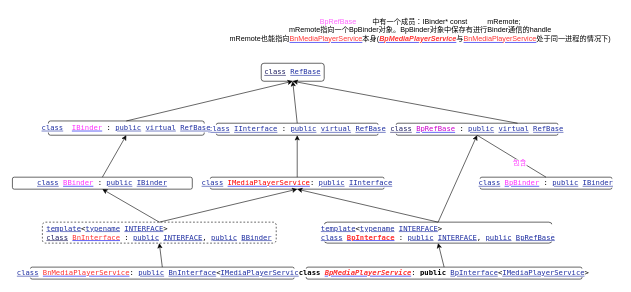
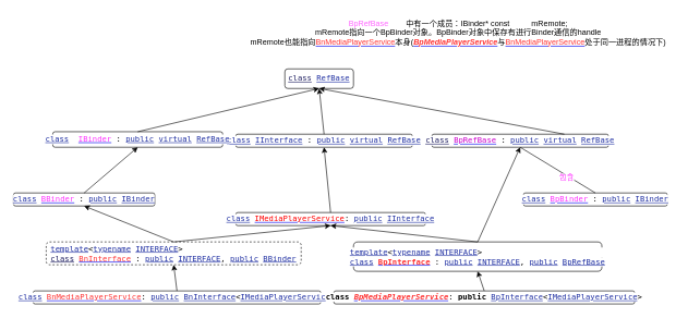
- <mxCell id="6" value="&lt;pre style=&quot;border: 0px; margin-top: 0px; margin-bottom: 0px; background-color: rgb(255, 255, 255);&quot;&gt;&lt;a href=&quot;http://10.234.22.197:6015/source/s?defs=class&amp;amp;project=mtk8195_android_R&quot; class=&quot;intelliWindow-symbol&quot; style=&quot;color: rgb(32, 48, 162);&quot;&gt;class&lt;/a&gt; &lt;a href=&quot;http://10.234.22.197:6015/source/s?defs=BBinder&amp;amp;project=mtk8195_android_R&quot; class=&quot;intelliWindow-symbol&quot; style=&quot;&quot;&gt;&lt;font color=&quot;#ff33ff&quot;&gt;BBinder&lt;/font&gt;&lt;/a&gt; : &lt;a href=&quot;http://10.234.22.197:6015/source/s?defs=public&amp;amp;project=mtk8195_android_R&quot; class=&quot;intelliWindow-symbol&quot; style=&quot;color: rgb(32, 48, 162);&quot;&gt;public&lt;/a&gt; &lt;a href=&quot;http://10.234.22.197:6015/source/s?defs=IBinder&amp;amp;project=mtk8195_android_R&quot; class=&quot;intelliWindow-symbol&quot; style=&quot;color: rgb(32, 48, 162);&quot;&gt;IBinder&lt;/a&gt;&lt;/pre&gt;" style="rounded=1;whiteSpace=wrap;html=1;" parent="1" vertex="1"><mxGeometry x="20" y="295" width="300" height="20" as="geometry" /></mxCell>
+ <mxCell id="6" value="&lt;pre style=&quot;border: 0px; margin-top: 0px; margin-bottom: 0px; background-color: rgb(255, 255, 255);&quot;&gt;&lt;a href=&quot;http://10.234.22.197:6015/source/s?defs=class&amp;amp;project=mtk8195_android_R&quot; class=&quot;intelliWindow-symbol&quot; style=&quot;color: rgb(32, 48, 162);&quot;&gt;class&lt;/a&gt; &lt;a href=&quot;http://10.234.22.197:6015/source/s?defs=BBinder&amp;amp;project=mtk8195_android_R&quot; class=&quot;intelliWindow-symbol&quot; style=&quot;&quot;&gt;&lt;font color=&quot;#ff33ff&quot;&gt;BBinder&lt;/font&gt;&lt;/a&gt; : &lt;a href=&quot;http://10.234.22.197:6015/source/s?defs=public&amp;amp;project=mtk8195_android_R&quot; class=&quot;intelliWindow-symbol&quot; style=&quot;color: rgb(32, 48, 162);&quot;&gt;public&lt;/a&gt; &lt;a href=&quot;http://10.234.22.197:6015/source/s?defs=IBinder&amp;amp;project=mtk8195_android_R&quot; class=&quot;intelliWindow-symbol&quot; style=&quot;color: rgb(32, 48, 162);&quot;&gt;IBinder&lt;/a&gt;&lt;/pre&gt;" style="rounded=1;whiteSpace=wrap;html=1;" parent="1" vertex="1"><mxGeometry x="20" y="295" width="216" height="20" as="geometry" /></mxCell>
- <mxCell id="3" value="&lt;pre style=&quot;border: 0px; margin-top: 0px; margin-bottom: 0px; background-color: rgb(255, 255, 255);&quot;&gt;&lt;a href=&quot;http://10.234.22.197:6015/source/s?defs=class&amp;amp;project=mtk8195_android_R&quot; class=&quot;intelliWindow-symbol&quot; style=&quot;color: rgb(32, 48, 162);&quot;&gt;class&lt;/a&gt; &lt;a href=&quot;http://10.234.22.197:6015/source/s?defs=IMediaPlayerService&amp;amp;project=mtk8195_android_R&quot; class=&quot;intelliWindow-symbol&quot; style=&quot;&quot;&gt;&lt;font color=&quot;#ff0000&quot;&gt;IMediaPlayerService&lt;/font&gt;&lt;/a&gt;: &lt;a href=&quot;http://10.234.22.197:6015/source/s?defs=public&amp;amp;project=mtk8195_android_R&quot; class=&quot;intelliWindow-symbol&quot; style=&quot;color: rgb(32, 48, 162);&quot;&gt;public&lt;/a&gt; &lt;a href=&quot;http://10.234.22.197:6015/source/s?defs=IInterface&amp;amp;project=mtk8195_android_R&quot; class=&quot;intelliWindow-symbol&quot; style=&quot;color: rgb(32, 48, 162);&quot;&gt;IInterface&lt;/a&gt;&lt;/pre&gt;" style="rounded=1;whiteSpace=wrap;html=1;" parent="1" vertex="1"><mxGeometry x="350" y="295" width="290" height="20" as="geometry" /></mxCell>
+ <mxCell id="3" value="&lt;pre style=&quot;border: 0px; margin-top: 0px; margin-bottom: 0px; background-color: rgb(255, 255, 255);&quot;&gt;&lt;a href=&quot;http://10.234.22.197:6015/source/s?defs=class&amp;amp;project=mtk8195_android_R&quot; class=&quot;intelliWindow-symbol&quot; style=&quot;color: rgb(32, 48, 162);&quot;&gt;class&lt;/a&gt; &lt;a href=&quot;http://10.234.22.197:6015/source/s?defs=IMediaPlayerService&amp;amp;project=mtk8195_android_R&quot; class=&quot;intelliWindow-symbol&quot; style=&quot;&quot;&gt;&lt;font color=&quot;#ff0000&quot;&gt;IMediaPlayerService&lt;/font&gt;&lt;/a&gt;: &lt;a href=&quot;http://10.234.22.197:6015/source/s?defs=public&amp;amp;project=mtk8195_android_R&quot; class=&quot;intelliWindow-symbol&quot; style=&quot;color: rgb(32, 48, 162);&quot;&gt;public&lt;/a&gt; &lt;a href=&quot;http://10.234.22.197:6015/source/s?defs=IInterface&amp;amp;project=mtk8195_android_R&quot; class=&quot;intelliWindow-symbol&quot; style=&quot;color: rgb(32, 48, 162);&quot;&gt;IInterface&lt;/a&gt;&lt;/pre&gt;" style="rounded=1;whiteSpace=wrap;html=1;" parent="1" vertex="1"><mxGeometry x="360" y="325" width="290" height="20" as="geometry" /></mxCell>
- <mxCell id="8" value="&lt;pre style=&quot;text-align: left ; border: 0px ; margin-top: 0px ; margin-bottom: 0px ; color: rgb(0 , 0 , 0) ; background-color: rgb(255 , 255 , 255)&quot;&gt;&lt;a href=&quot;http://10.234.22.197:6015/source/s?defs=template&amp;amp;project=mtk8195_android_R&quot; class=&quot;intelliWindow-symbol&quot; style=&quot;color: rgb(32 , 48 , 162)&quot;&gt;template&lt;/a&gt;&amp;lt;&lt;a href=&quot;http://10.234.22.197:6015/source/s?defs=typename&amp;amp;project=mtk8195_android_R&quot; class=&quot;intelliWindow-symbol&quot; style=&quot;color: rgb(32 , 48 , 162)&quot;&gt;typename&lt;/a&gt; &lt;a href=&quot;http://10.234.22.197:6015/source/s?defs=INTERFACE&amp;amp;project=mtk8195_android_R&quot; class=&quot;intelliWindow-symbol&quot; style=&quot;color: rgb(32 , 48 , 162)&quot;&gt;INTERFACE&lt;/a&gt;&amp;gt;&lt;/pre&gt;&lt;pre style=&quot;border: 0px; margin-top: 0px; margin-bottom: 0px; background-color: rgb(255, 255, 255);&quot;&gt;&lt;a href=&quot;http://10.234.22.197:6015/source/s?defs=class&amp;amp;project=mtk8195_android_R&quot; class=&quot;intelliWindow-symbol&quot; style=&quot;color: rgb(32, 48, 162);&quot;&gt;class&lt;/a&gt; &lt;a class=&quot;d intelliWindow-symbol&quot; href=&quot;http://10.234.22.197:6015/source/xref/mtk8195_android_R/frameworks/native/libs/binder/include/binder/IInterface.h#BpInterface&quot; style=&quot;font-weight: bold;&quot;&gt;&lt;font color=&quot;#ff3333&quot;&gt;BpInterface&lt;/font&gt;&lt;/a&gt; : &lt;a href=&quot;http://10.234.22.197:6015/source/s?defs=public&amp;amp;project=mtk8195_android_R&quot; class=&quot;intelliWindow-symbol&quot; style=&quot;color: rgb(32, 48, 162);&quot;&gt;public&lt;/a&gt; &lt;a href=&quot;http://10.234.22.197:6015/source/s?defs=INTERFACE&amp;amp;project=mtk8195_android_R&quot; class=&quot;intelliWindow-symbol&quot; style=&quot;color: rgb(32, 48, 162);&quot;&gt;INTERFACE&lt;/a&gt;, &lt;a href=&quot;http://10.234.22.197:6015/source/s?defs=public&amp;amp;project=mtk8195_android_R&quot; class=&quot;intelliWindow-symbol&quot; style=&quot;color: rgb(32, 48, 162);&quot;&gt;public&lt;/a&gt; &lt;a href=&quot;http://10.234.22.197:6015/source/s?defs=BpRefBase&amp;amp;project=mtk8195_android_R&quot; class=&quot;intelliWindow-symbol&quot; style=&quot;color: rgb(32, 48, 162);&quot;&gt;BpRefBase&lt;/a&gt;&lt;/pre&gt;" style="rounded=1;whiteSpace=wrap;html=1;" parent="1" vertex="1"><mxGeometry x="540" y="370" width="380" height="35" as="geometry" /></mxCell>
+ <mxCell id="8" value="&lt;pre style=&quot;text-align: left ; border: 0px ; margin-top: 0px ; margin-bottom: 0px ; color: rgb(0 , 0 , 0) ; background-color: rgb(255 , 255 , 255)&quot;&gt;&lt;a href=&quot;http://10.234.22.197:6015/source/s?defs=template&amp;amp;project=mtk8195_android_R&quot; class=&quot;intelliWindow-symbol&quot; style=&quot;color: rgb(32 , 48 , 162)&quot;&gt;template&lt;/a&gt;&amp;lt;&lt;a href=&quot;http://10.234.22.197:6015/source/s?defs=typename&amp;amp;project=mtk8195_android_R&quot; class=&quot;intelliWindow-symbol&quot; style=&quot;color: rgb(32 , 48 , 162)&quot;&gt;typename&lt;/a&gt; &lt;a href=&quot;http://10.234.22.197:6015/source/s?defs=INTERFACE&amp;amp;project=mtk8195_android_R&quot; class=&quot;intelliWindow-symbol&quot; style=&quot;color: rgb(32 , 48 , 162)&quot;&gt;INTERFACE&lt;/a&gt;&amp;gt;&lt;/pre&gt;&lt;pre style=&quot;border: 0px; margin-top: 0px; margin-bottom: 0px; background-color: rgb(255, 255, 255);&quot;&gt;&lt;a href=&quot;http://10.234.22.197:6015/source/s?defs=class&amp;amp;project=mtk8195_android_R&quot; class=&quot;intelliWindow-symbol&quot; style=&quot;color: rgb(32, 48, 162);&quot;&gt;class&lt;/a&gt; &lt;a class=&quot;d intelliWindow-symbol&quot; href=&quot;http://10.234.22.197:6015/source/xref/mtk8195_android_R/frameworks/native/libs/binder/include/binder/IInterface.h#BpInterface&quot; style=&quot;font-weight: bold;&quot;&gt;&lt;font color=&quot;#ff3333&quot;&gt;BpInterface&lt;/font&gt;&lt;/a&gt; : &lt;a href=&quot;http://10.234.22.197:6015/source/s?defs=public&amp;amp;project=mtk8195_android_R&quot; class=&quot;intelliWindow-symbol&quot; style=&quot;color: rgb(32, 48, 162);&quot;&gt;public&lt;/a&gt; &lt;a href=&quot;http://10.234.22.197:6015/source/s?defs=INTERFACE&amp;amp;project=mtk8195_android_R&quot; class=&quot;intelliWindow-symbol&quot; style=&quot;color: rgb(32, 48, 162);&quot;&gt;INTERFACE&lt;/a&gt;, &lt;a href=&quot;http://10.234.22.197:6015/source/s?defs=public&amp;amp;project=mtk8195_android_R&quot; class=&quot;intelliWindow-symbol&quot; style=&quot;color: rgb(32, 48, 162);&quot;&gt;public&lt;/a&gt; &lt;a href=&quot;http://10.234.22.197:6015/source/s?defs=BpRefBase&amp;amp;project=mtk8195_android_R&quot; class=&quot;intelliWindow-symbol&quot; style=&quot;color: rgb(32, 48, 162);&quot;&gt;BpRefBase&lt;/a&gt;&lt;/pre&gt;" style="rounded=1;whiteSpace=wrap;html=1;" parent="1" vertex="1"><mxGeometry x="540" y="370" width="380" height="45" as="geometry" /></mxCell>
